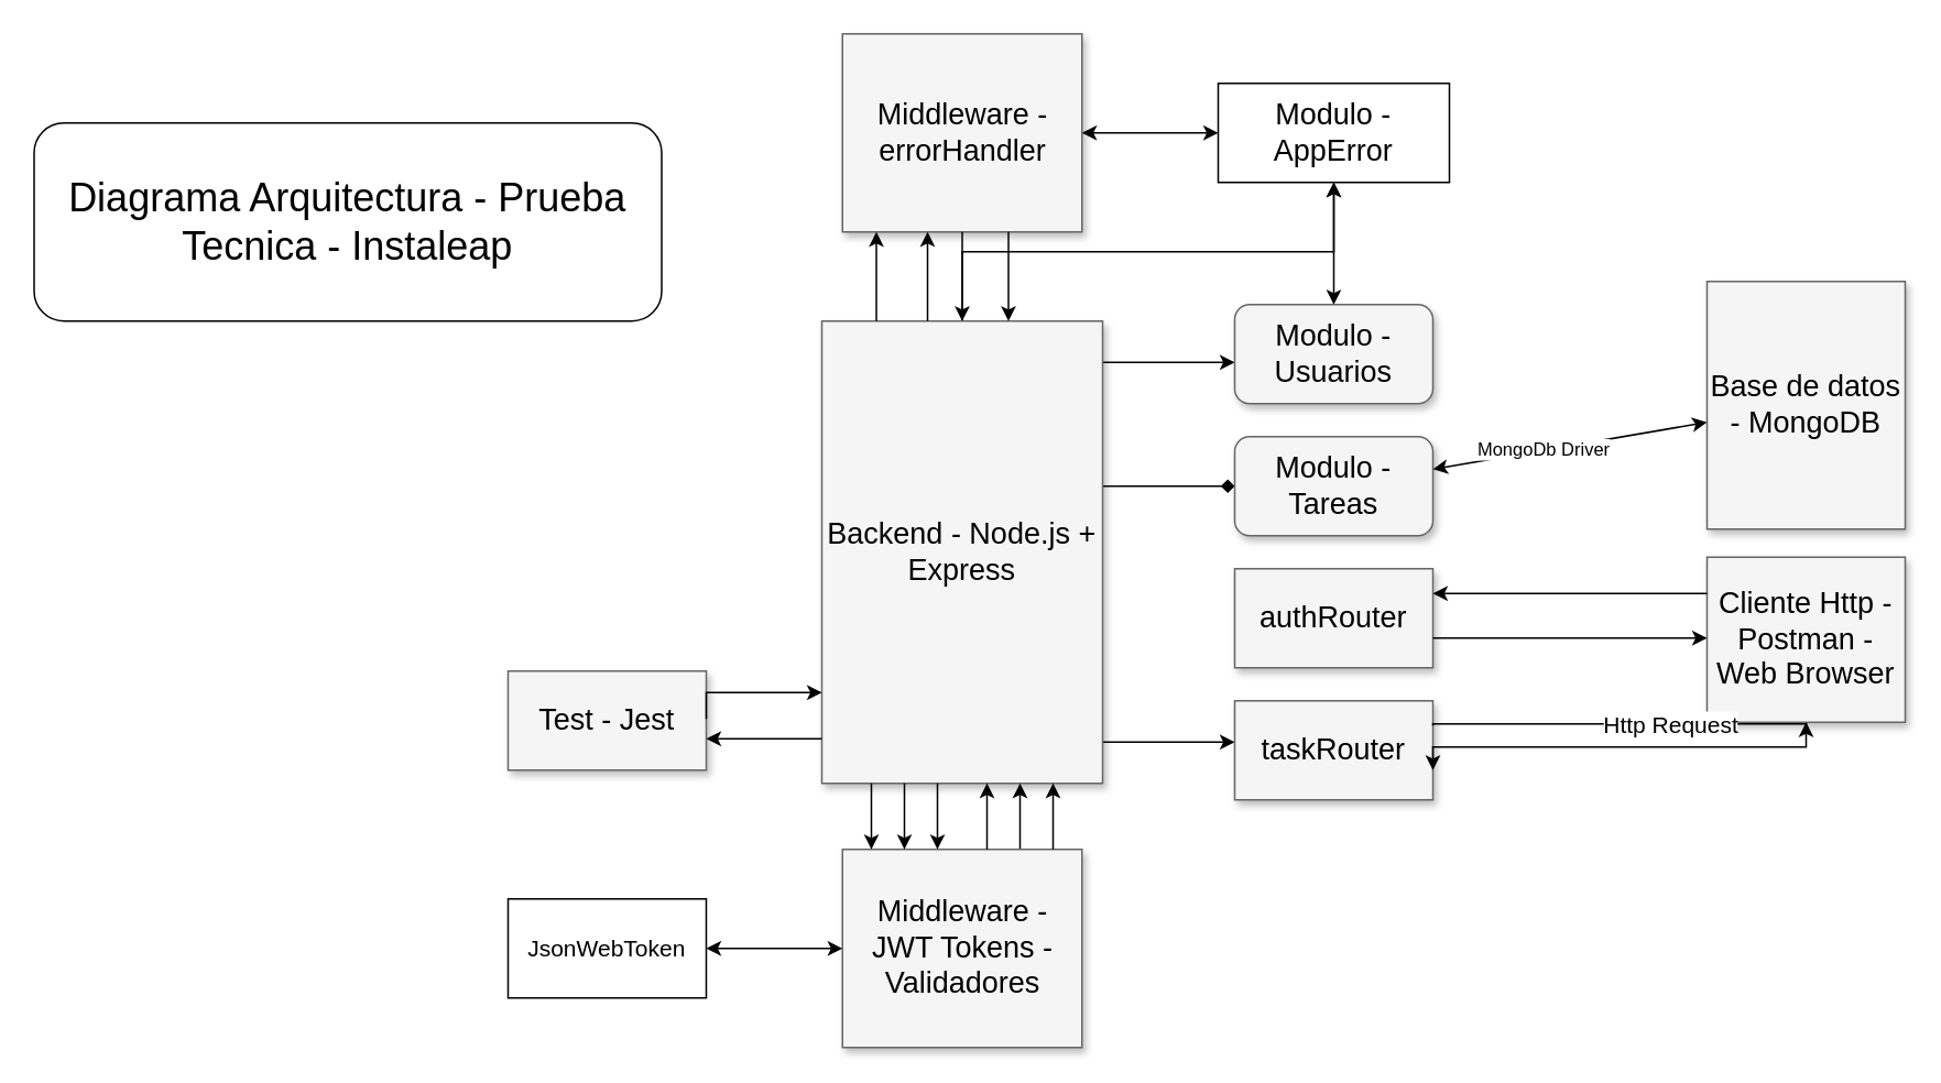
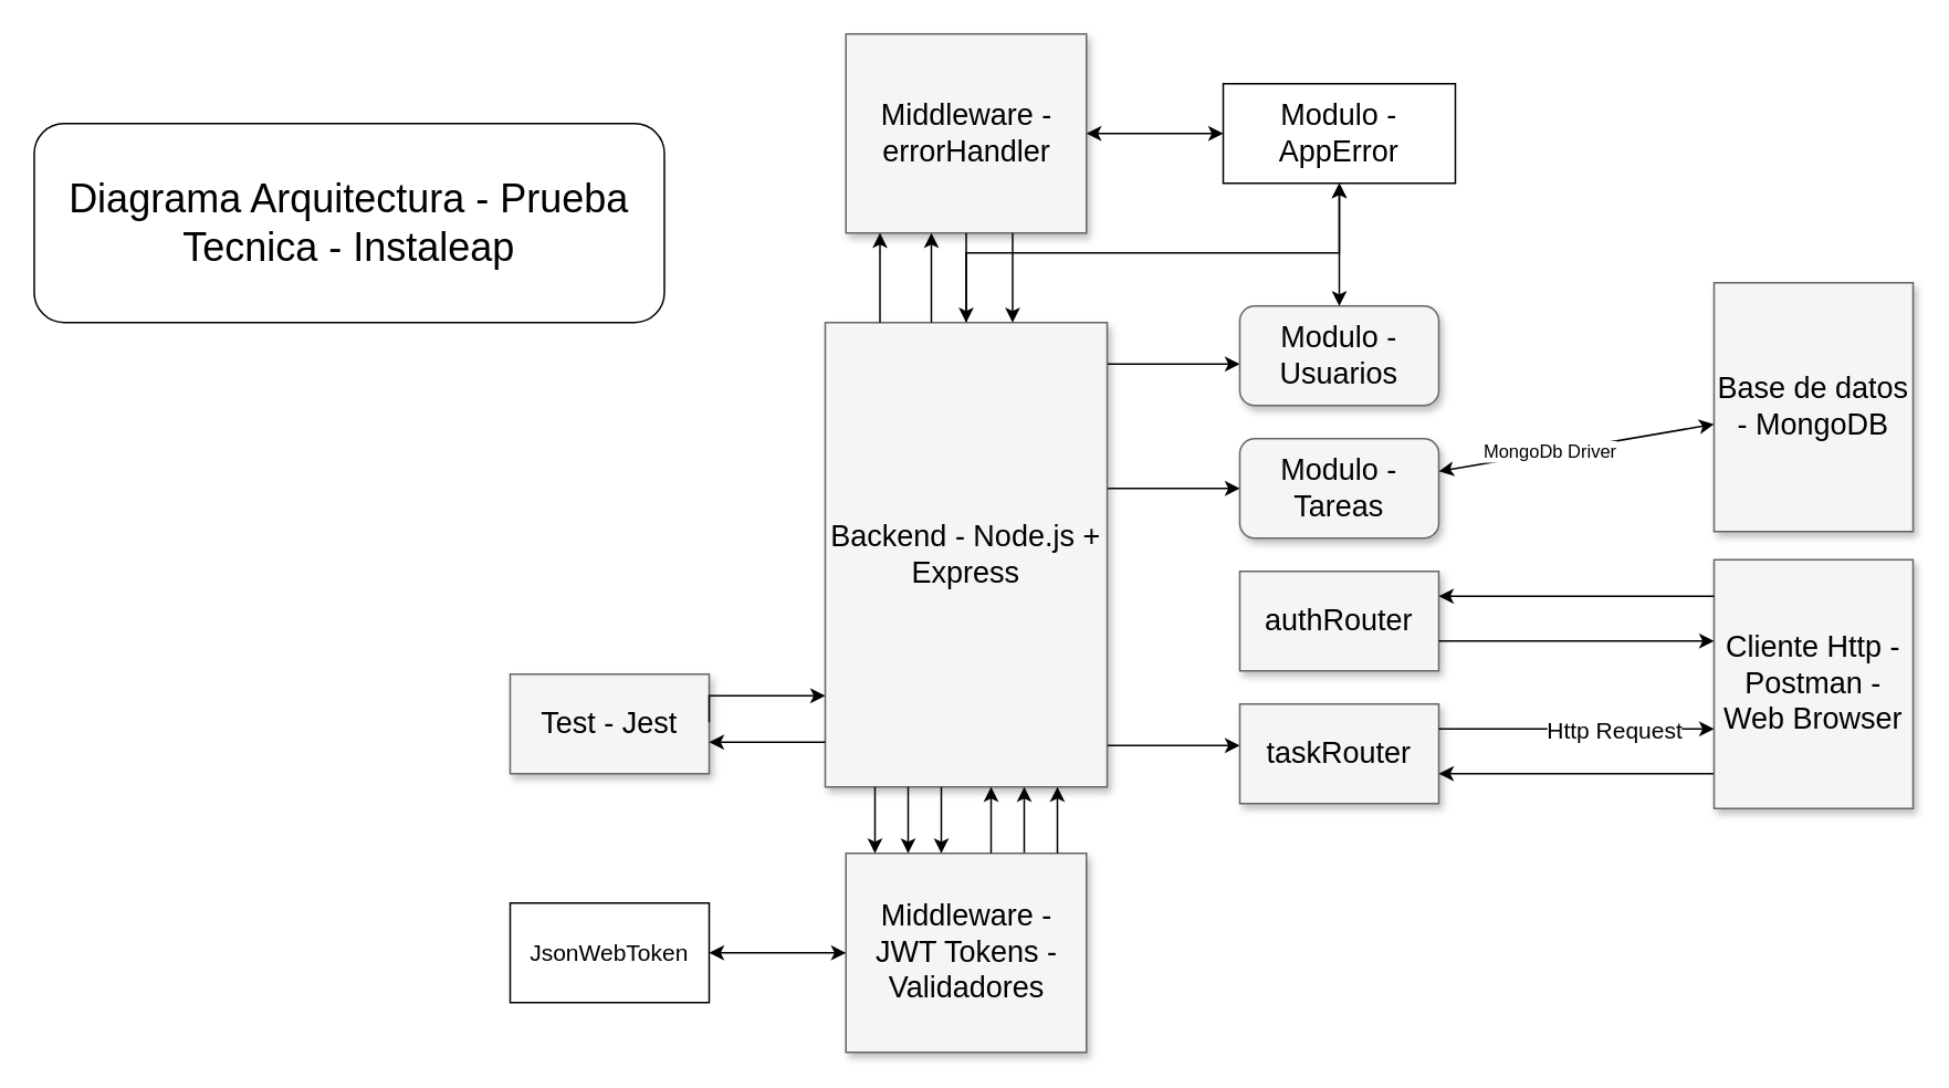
- <mxCell id="3" style="edgeStyle=elbowEdgeStyle;rounded=0;html=1;startArrow=none;startFill=0;jettySize=auto;orthogonalLoop=1;fontSize=18;elbow=vertical;endArrow=diamond;" parent="1" source="6" target="8" edge="1"><mxGeometry relative="1" as="geometry" /></mxCell>
+ <mxCell id="3" style="edgeStyle=elbowEdgeStyle;rounded=0;html=1;startArrow=none;startFill=0;jettySize=auto;orthogonalLoop=1;fontSize=18;elbow=vertical;" parent="1" source="6" target="8" edge="1"><mxGeometry relative="1" as="geometry" /></mxCell>
- <mxCell id="12" value="Cliente Http - Postman - Web Browser" style="whiteSpace=wrap;html=1;shadow=1;fontSize=18;fillColor=#f5f5f5;strokeColor=#666666;" parent="1" vertex="1"><mxGeometry x="1033" y="337" width="120" height="100" as="geometry" /></mxCell>
+ <mxCell id="12" value="Cliente Http - Postman - Web Browser" style="whiteSpace=wrap;html=1;shadow=1;fontSize=18;fillColor=#f5f5f5;strokeColor=#666666;" parent="1" vertex="1"><mxGeometry x="1033" y="337" width="120" height="150" as="geometry" /></mxCell>
